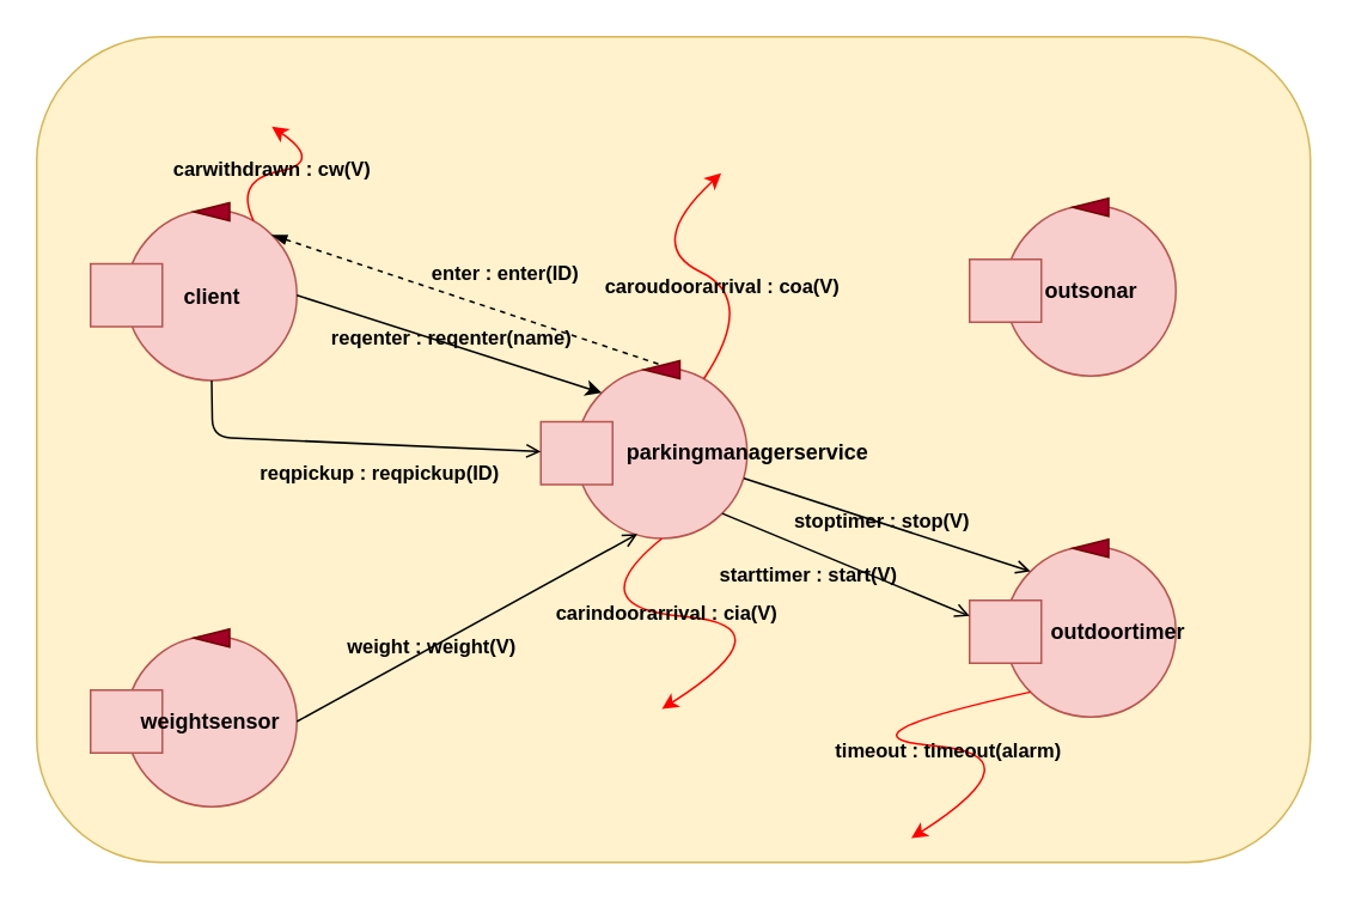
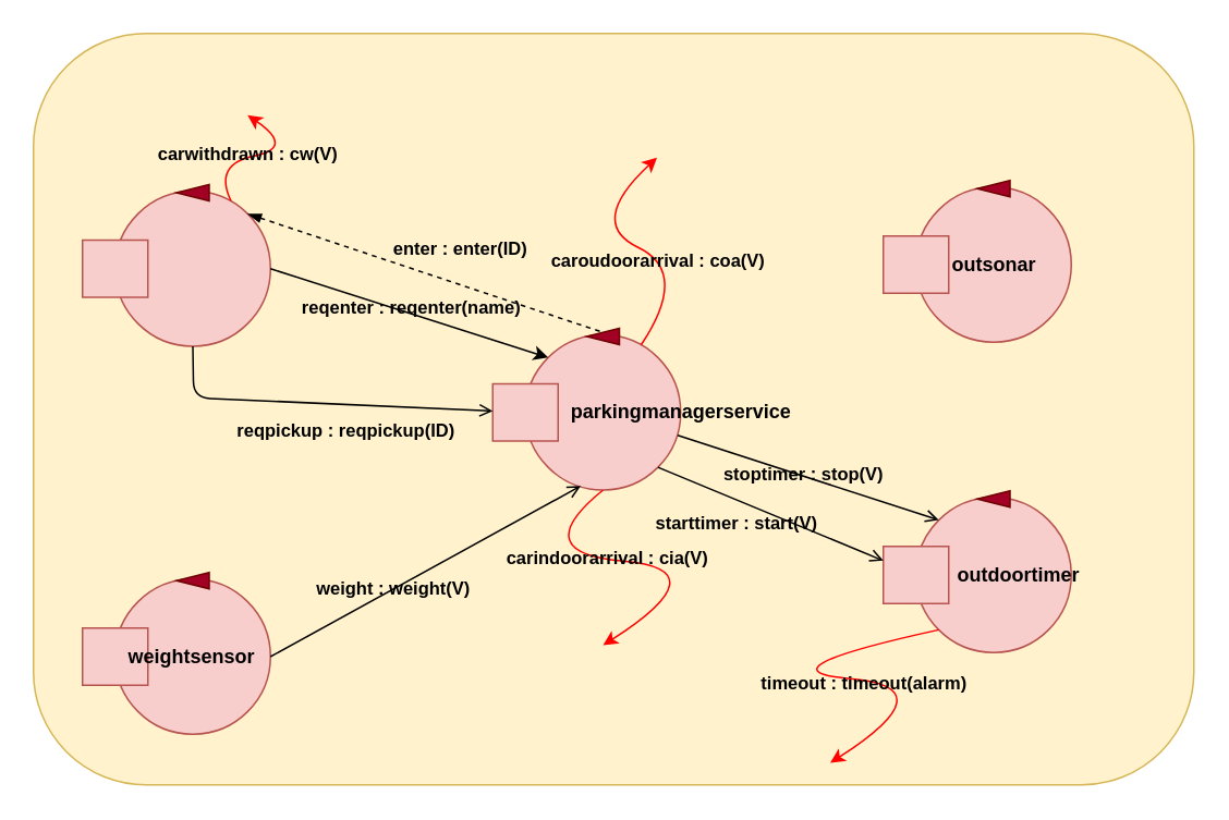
- <mxCell id="22" value="&lt;font color=&quot;#000000&quot;&gt;&lt;b&gt;client&lt;/b&gt;&lt;/font&gt;" style="text;html=1;strokeColor=none;fillColor=none;align=center;verticalAlign=middle;whiteSpace=wrap;rounded=0;" parent="1" vertex="1"><mxGeometry x="98" y="154.5" width="40" height="20" as="geometry" /></mxCell>
